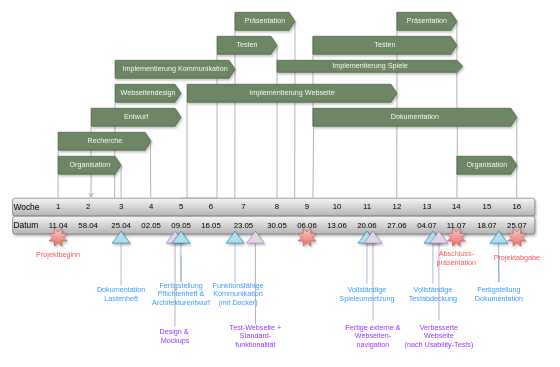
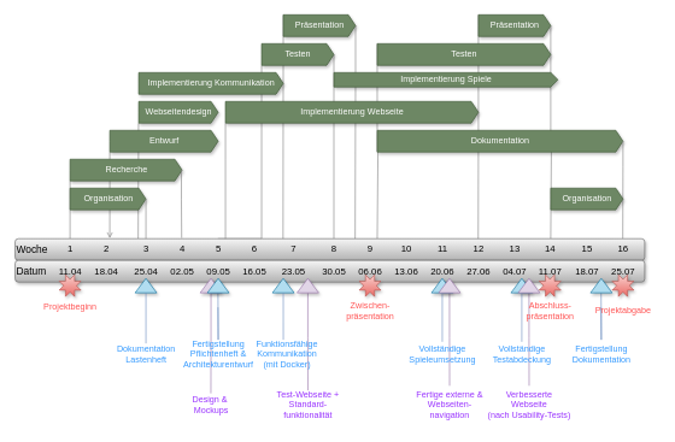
- <mxCell id="22" value="&lt;div style=&quot;font-size: 13px;&quot;&gt;&lt;font style=&quot;font-size: 13px;&quot;&gt;2&lt;br&gt;&lt;/font&gt;&lt;/div&gt;&lt;div style=&quot;font-size: 13px;&quot;&gt;&lt;font style=&quot;font-size: 13px;&quot;&gt;&lt;br&gt;&lt;/font&gt;&lt;/div&gt;&lt;div style=&quot;font-size: 13px;&quot;&gt;&lt;font style=&quot;font-size: 13px;&quot;&gt;58.04&lt;/font&gt;&lt;br&gt;&lt;/div&gt;" style="text;html=1;align=center;verticalAlign=middle;resizable=0;points=[];autosize=1;strokeColor=none;fillColor=none;" vertex="1" parent="1"><mxGeometry x="116" y="330" width="60" height="60" as="geometry" /></mxCell>
+ <mxCell id="22" value="&lt;div style=&quot;font-size: 13px;&quot;&gt;&lt;font style=&quot;font-size: 13px;&quot;&gt;2&lt;br&gt;&lt;/font&gt;&lt;/div&gt;&lt;div style=&quot;font-size: 13px;&quot;&gt;&lt;font style=&quot;font-size: 13px;&quot;&gt;&lt;br&gt;&lt;/font&gt;&lt;/div&gt;&lt;div style=&quot;font-size: 13px;&quot;&gt;&lt;font style=&quot;font-size: 13px;&quot;&gt;18.04&lt;/font&gt;&lt;br&gt;&lt;/div&gt;" style="text;html=1;align=center;verticalAlign=middle;resizable=0;points=[];autosize=1;strokeColor=none;fillColor=none;" vertex="1" parent="1"><mxGeometry x="116" y="330" width="60" height="60" as="geometry" /></mxCell>
+ <mxCell id="57" value="&lt;div&gt;&lt;font color=&quot;#ff5353&quot;&gt;Zwischen-&lt;/font&gt;&lt;/div&gt;&lt;div&gt;&lt;font color=&quot;#ff5353&quot;&gt;präsentation&lt;br&gt;&lt;/font&gt;&lt;/div&gt;" style="text;html=1;align=center;verticalAlign=middle;resizable=0;points=[];autosize=1;strokeColor=none;fillColor=none;shadow=1;" vertex="1" parent="1"><mxGeometry x="466" y="410" width="90" height="40" as="geometry" /></mxCell>
